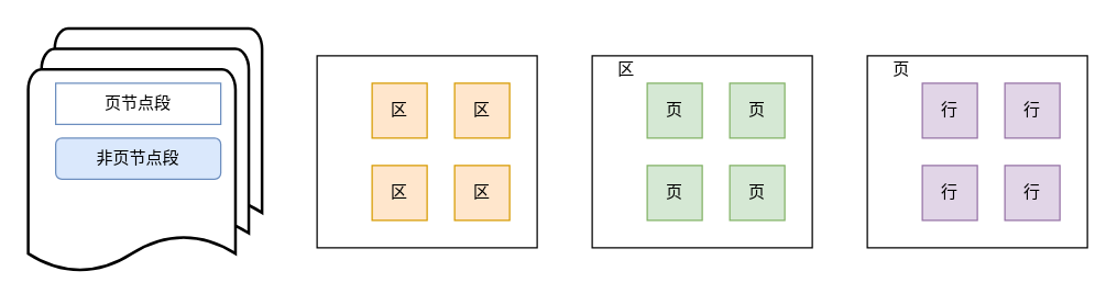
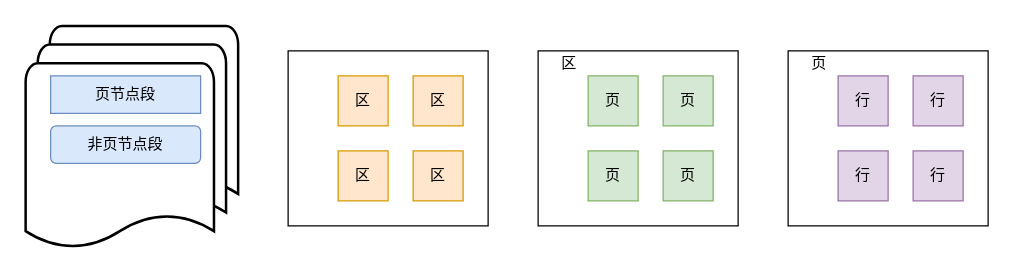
- <mxCell id="4" value="页节点段" style="rounded=0;whiteSpace=wrap;html=1;fillColor=#ffffff;strokeColor=#6c8ebf;" parent="3" vertex="1"><mxGeometry width="120" height="30" as="geometry" /></mxCell>
+ <mxCell id="4" value="页节点段" style="rounded=0;whiteSpace=wrap;html=1;fillColor=#dae8fc;strokeColor=#6c8ebf;" parent="3" vertex="1"><mxGeometry width="120" height="30" as="geometry" /></mxCell>
